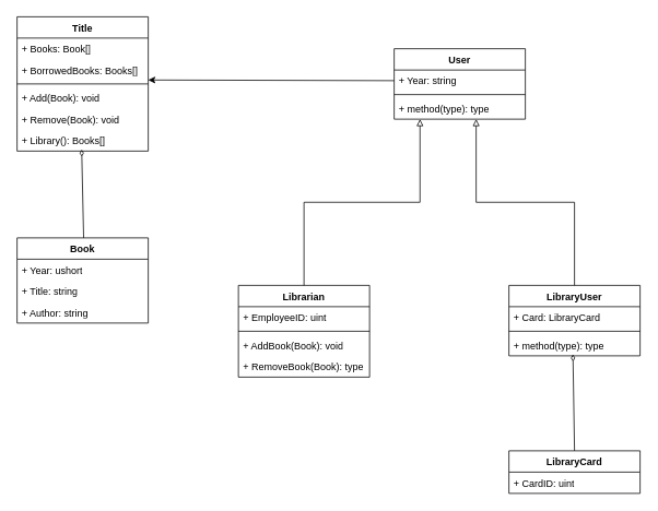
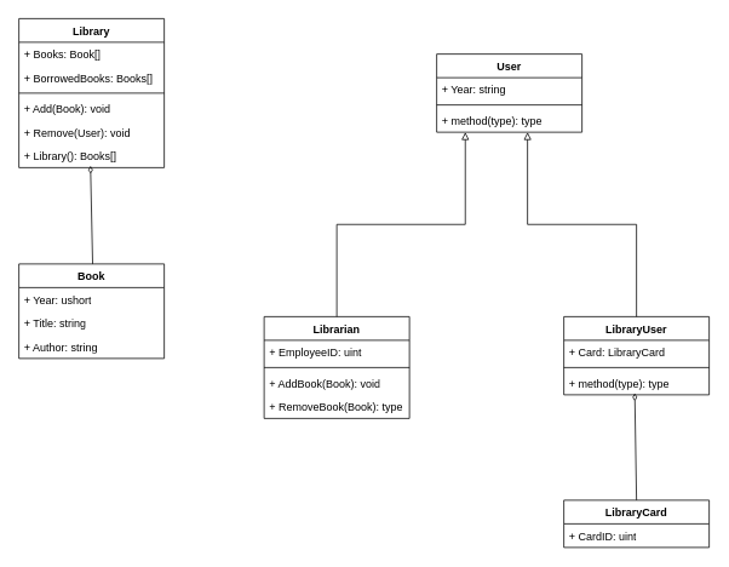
- <mxCell id="2" value="&lt;b&gt;Title&lt;/b&gt;" style="swimlane;fontStyle=1;align=center;verticalAlign=top;childLayout=stackLayout;horizontal=1;startSize=26;horizontalStack=0;resizeParent=1;resizeParentMax=0;resizeLast=0;collapsible=1;marginBottom=0;whiteSpace=wrap;html=1;" vertex="1" parent="1"><mxGeometry x="20" y="20" width="160" height="164" as="geometry" /></mxCell>
+ <mxCell id="2" value="&lt;b&gt;Library&lt;/b&gt;" style="swimlane;fontStyle=1;align=center;verticalAlign=top;childLayout=stackLayout;horizontal=1;startSize=26;horizontalStack=0;resizeParent=1;resizeParentMax=0;resizeLast=0;collapsible=1;marginBottom=0;whiteSpace=wrap;html=1;" vertex="1" parent="1"><mxGeometry x="20" y="20" width="160" height="164" as="geometry" /></mxCell>
- <mxCell id="32" style="rounded=0;orthogonalLoop=1;jettySize=auto;html=1;exitX=0;exitY=0.5;exitDx=0;exitDy=0;entryX=1;entryY=0.969;entryDx=0;entryDy=0;entryPerimeter=0;" edge="1" parent="1" source="16" target="4"><mxGeometry relative="1" as="geometry" /></mxCell>
- <mxCell id="7" value="+ Remove(Book): void" style="text;strokeColor=none;fillColor=none;align=left;verticalAlign=top;spacingLeft=4;spacingRight=4;overflow=hidden;rotatable=0;points=[[0,0.5],[1,0.5]];portConstraint=eastwest;whiteSpace=wrap;html=1;" vertex="1" parent="2"><mxGeometry y="112" width="160" height="26" as="geometry" /></mxCell>
+ <mxCell id="7" value="+ Remove(User): void" style="text;strokeColor=none;fillColor=none;align=left;verticalAlign=top;spacingLeft=4;spacingRight=4;overflow=hidden;rotatable=0;points=[[0,0.5],[1,0.5]];portConstraint=eastwest;whiteSpace=wrap;html=1;" vertex="1" parent="2"><mxGeometry y="112" width="160" height="26" as="geometry" /></mxCell>
